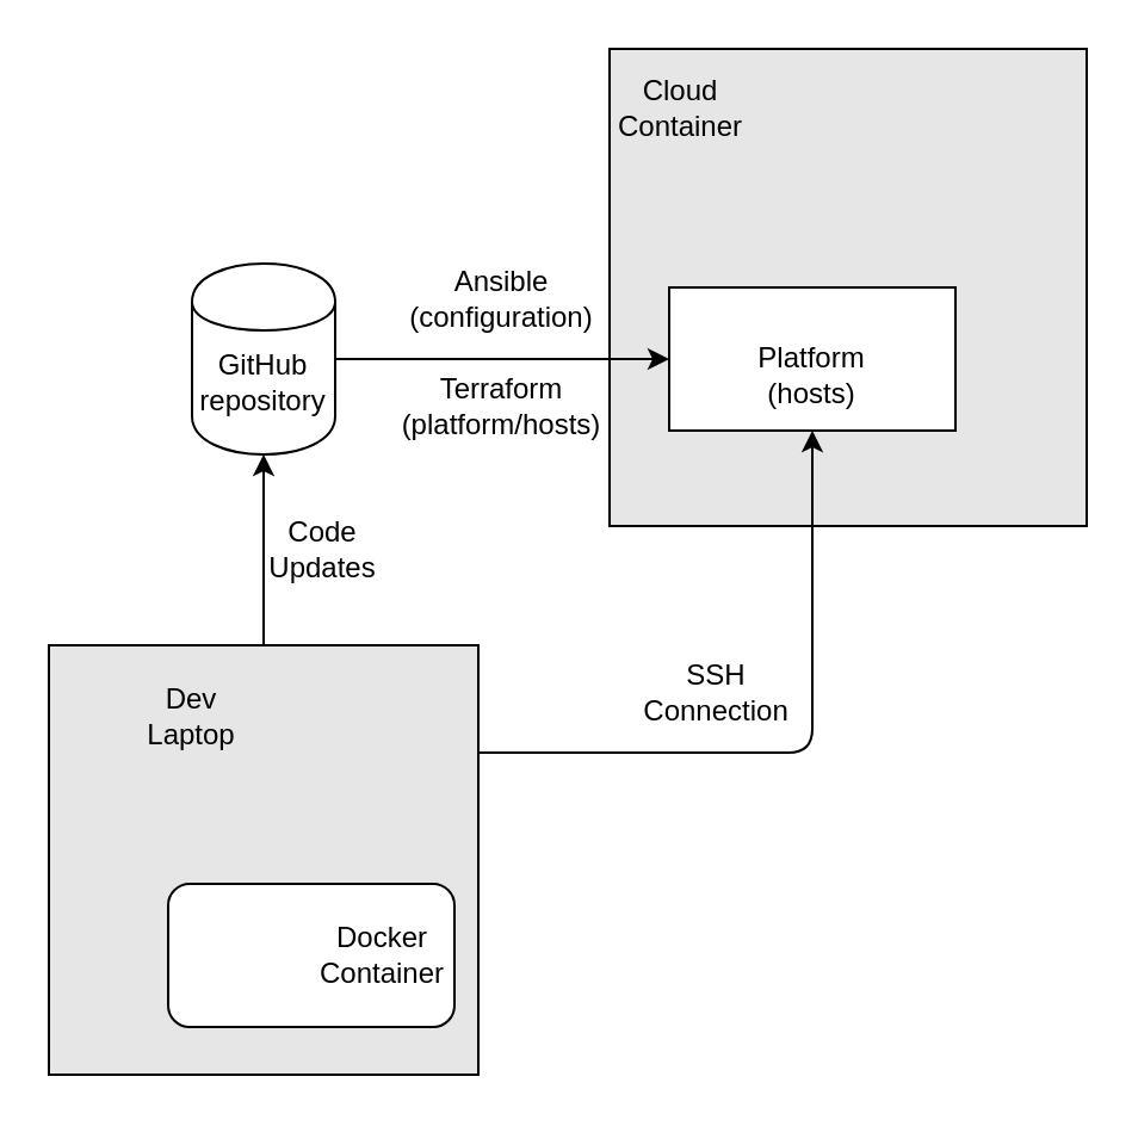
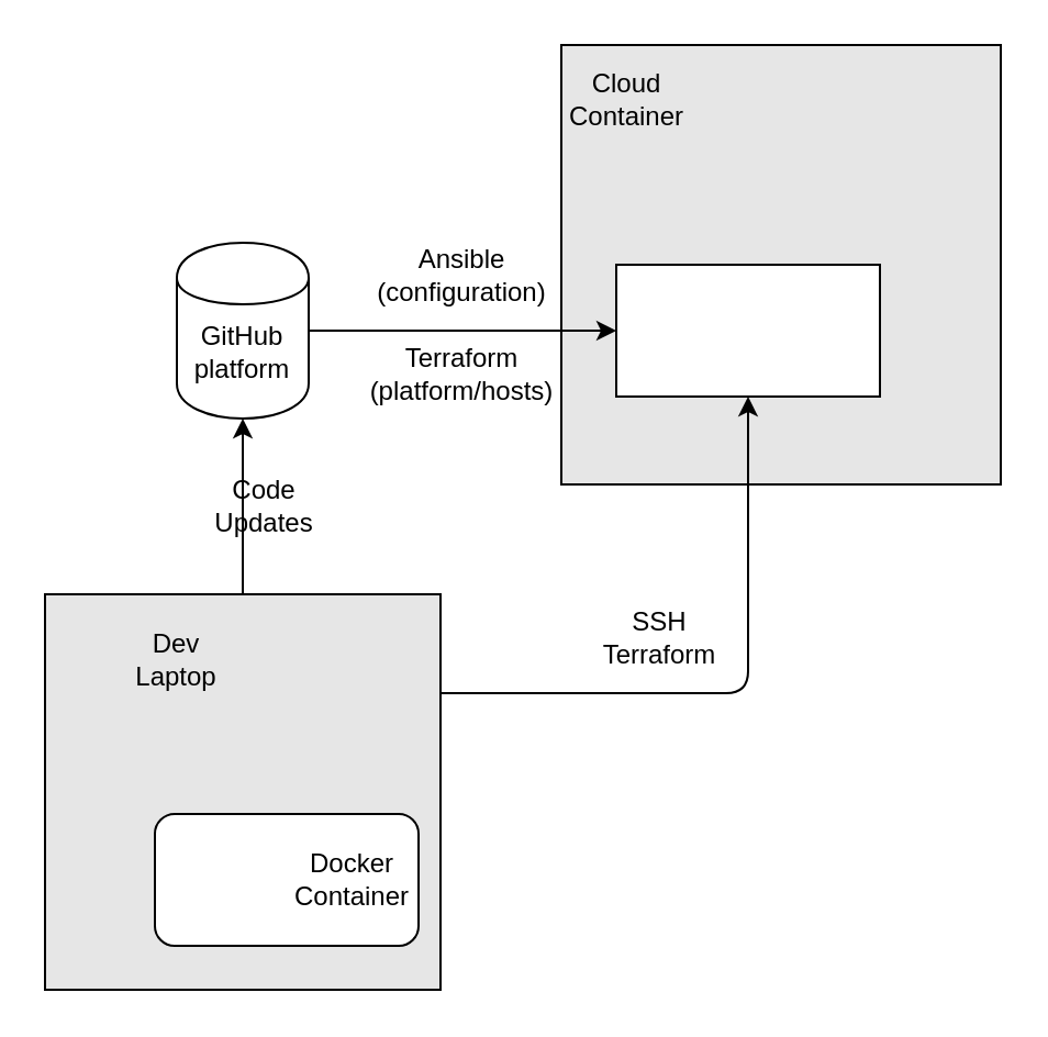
- <mxCell id="4" value="&lt;div&gt;&lt;br&gt;&lt;/div&gt;&lt;div&gt;Platform&lt;/div&gt;&lt;div&gt;(hosts)&lt;br&gt;&lt;/div&gt;" style="text;html=1;strokeColor=none;fillColor=none;align=center;verticalAlign=middle;whiteSpace=wrap;rounded=0;" vertex="1" parent="1"><mxGeometry x="290" y="130" width="100" height="40" as="geometry" /></mxCell>
- <mxCell id="8" value="&lt;div&gt;GitHub&lt;/div&gt;&lt;div&gt;repository&lt;/div&gt;" style="text;html=1;strokeColor=none;fillColor=none;align=center;verticalAlign=middle;whiteSpace=wrap;rounded=0;" vertex="1" parent="1"><mxGeometry x="65" y="130" width="90" height="60" as="geometry" /></mxCell>
+ <mxCell id="8" value="&lt;div&gt;GitHub&lt;/div&gt;&lt;div&gt;platform&lt;/div&gt;" style="text;html=1;strokeColor=none;fillColor=none;align=center;verticalAlign=middle;whiteSpace=wrap;rounded=0;" vertex="1" parent="1"><mxGeometry x="65" y="130" width="90" height="60" as="geometry" /></mxCell>
- <mxCell id="9" value="Code Updates" style="text;html=1;strokeColor=none;fillColor=none;align=center;verticalAlign=middle;whiteSpace=wrap;rounded=0;" vertex="1" parent="1"><mxGeometry x="115" y="220" width="40" height="20" as="geometry" /></mxCell>
+ <mxCell id="9" value="Code Updates" style="text;html=1;strokeColor=none;fillColor=none;align=center;verticalAlign=middle;whiteSpace=wrap;rounded=0;" vertex="1" parent="1"><mxGeometry x="100" y="220" width="40" height="20" as="geometry" /></mxCell>
- <mxCell id="18" value="SSH Connection" style="text;html=1;strokeColor=none;fillColor=none;align=center;verticalAlign=middle;whiteSpace=wrap;rounded=0;" vertex="1" parent="1"><mxGeometry x="280" y="280" width="40" height="20" as="geometry" /></mxCell>
+ <mxCell id="18" value="SSH Terraform" style="text;html=1;strokeColor=none;fillColor=none;align=center;verticalAlign=middle;whiteSpace=wrap;rounded=0;" vertex="1" parent="1"><mxGeometry x="280" y="280" width="40" height="20" as="geometry" /></mxCell>
